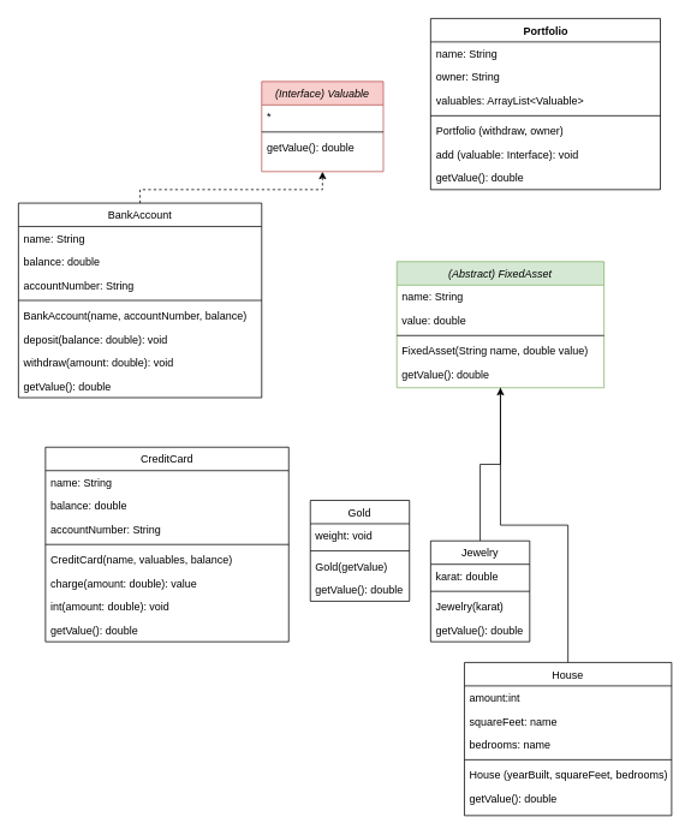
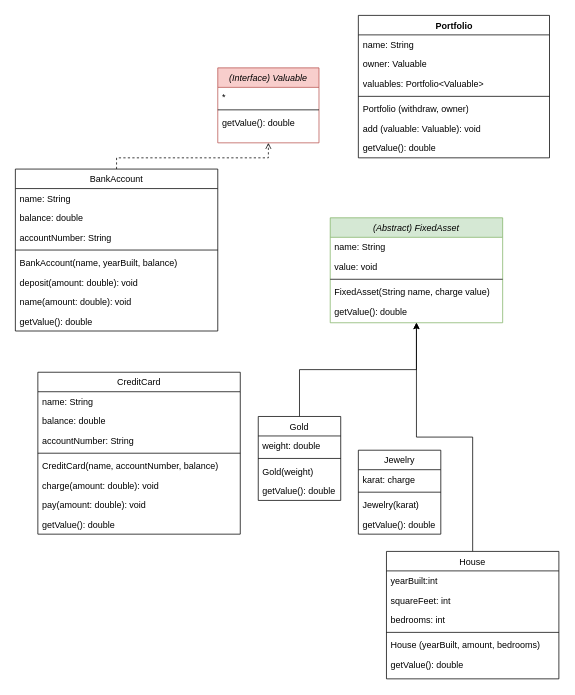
- <mxCell id="24" value="owner: String" style="text;strokeColor=none;fillColor=none;align=left;verticalAlign=top;spacingLeft=4;spacingRight=4;overflow=hidden;rotatable=0;points=[[0,0.5],[1,0.5]];portConstraint=eastwest;whiteSpace=wrap;html=1;" parent="22" vertex="1"><mxGeometry y="52" width="255" height="26" as="geometry" /></mxCell>
+ <mxCell id="24" value="owner: Valuable" style="text;strokeColor=none;fillColor=none;align=left;verticalAlign=top;spacingLeft=4;spacingRight=4;overflow=hidden;rotatable=0;points=[[0,0.5],[1,0.5]];portConstraint=eastwest;whiteSpace=wrap;html=1;" parent="22" vertex="1"><mxGeometry y="52" width="255" height="26" as="geometry" /></mxCell>
- <mxCell id="25" value="valuables: ArrayList&amp;lt;Valuable&amp;gt;" style="text;strokeColor=none;fillColor=none;align=left;verticalAlign=top;spacingLeft=4;spacingRight=4;overflow=hidden;rotatable=0;points=[[0,0.5],[1,0.5]];portConstraint=eastwest;whiteSpace=wrap;html=1;" parent="22" vertex="1"><mxGeometry y="78" width="255" height="26" as="geometry" /></mxCell>
+ <mxCell id="25" value="valuables: Portfolio&amp;lt;Valuable&amp;gt;" style="text;strokeColor=none;fillColor=none;align=left;verticalAlign=top;spacingLeft=4;spacingRight=4;overflow=hidden;rotatable=0;points=[[0,0.5],[1,0.5]];portConstraint=eastwest;whiteSpace=wrap;html=1;" parent="22" vertex="1"><mxGeometry y="78" width="255" height="26" as="geometry" /></mxCell>
- <mxCell id="28" value="add (valuable: Interface): void" style="text;strokeColor=none;fillColor=none;align=left;verticalAlign=top;spacingLeft=4;spacingRight=4;overflow=hidden;rotatable=0;points=[[0,0.5],[1,0.5]];portConstraint=eastwest;whiteSpace=wrap;html=1;" parent="22" vertex="1"><mxGeometry y="138" width="255" height="26" as="geometry" /></mxCell>
+ <mxCell id="28" value="add (valuable: Valuable): void" style="text;strokeColor=none;fillColor=none;align=left;verticalAlign=top;spacingLeft=4;spacingRight=4;overflow=hidden;rotatable=0;points=[[0,0.5],[1,0.5]];portConstraint=eastwest;whiteSpace=wrap;html=1;" parent="22" vertex="1"><mxGeometry y="138" width="255" height="26" as="geometry" /></mxCell>
- <mxCell id="36" style="edgeStyle=orthogonalEdgeStyle;rounded=0;orthogonalLoop=1;jettySize=auto;html=1;exitX=0.5;exitY=0;exitDx=0;exitDy=0;entryX=0.5;entryY=1;entryDx=0;entryDy=0;dashed=1;" edge="1" parent="1" source="37" target="46"><mxGeometry relative="1" as="geometry"><Array as="points"><mxPoint x="155" y="210" /><mxPoint x="358" y="210" /></Array></mxGeometry></mxCell>
+ <mxCell id="36" style="edgeStyle=orthogonalEdgeStyle;rounded=0;orthogonalLoop=1;jettySize=auto;html=1;exitX=0.5;exitY=0;exitDx=0;exitDy=0;entryX=0.5;entryY=1;entryDx=0;entryDy=0;dashed=1;endArrow=open;" edge="1" parent="1" source="37" target="46"><mxGeometry relative="1" as="geometry"><Array as="points"><mxPoint x="155" y="210" /><mxPoint x="358" y="210" /></Array></mxGeometry></mxCell>
- <mxCell id="42" value="BankAccount(name, accountNumber, balance)" style="text;align=left;verticalAlign=top;spacingLeft=4;spacingRight=4;overflow=hidden;rotatable=0;points=[[0,0.5],[1,0.5]];portConstraint=eastwest;" parent="37" vertex="1"><mxGeometry y="112" width="270" height="26" as="geometry" /></mxCell>
+ <mxCell id="42" value="BankAccount(name, yearBuilt, balance)" style="text;align=left;verticalAlign=top;spacingLeft=4;spacingRight=4;overflow=hidden;rotatable=0;points=[[0,0.5],[1,0.5]];portConstraint=eastwest;" parent="37" vertex="1"><mxGeometry y="112" width="270" height="26" as="geometry" /></mxCell>
- <mxCell id="4" value="value: double&#10;" style="text;align=left;verticalAlign=top;spacingLeft=4;spacingRight=4;overflow=hidden;rotatable=0;points=[[0,0.5],[1,0.5]];portConstraint=eastwest;rounded=0;shadow=0;html=0;" parent="2" vertex="1"><mxGeometry y="52" width="230" height="26" as="geometry" /></mxCell>
+ <mxCell id="4" value="value: void&#10;" style="text;align=left;verticalAlign=top;spacingLeft=4;spacingRight=4;overflow=hidden;rotatable=0;points=[[0,0.5],[1,0.5]];portConstraint=eastwest;rounded=0;shadow=0;html=0;" parent="2" vertex="1"><mxGeometry y="52" width="230" height="26" as="geometry" /></mxCell>
- <mxCell id="43" value="deposit(balance: double): void" style="text;align=left;verticalAlign=top;spacingLeft=4;spacingRight=4;overflow=hidden;rotatable=0;points=[[0,0.5],[1,0.5]];portConstraint=eastwest;" parent="37" vertex="1"><mxGeometry y="138" width="270" height="26" as="geometry" /></mxCell>
+ <mxCell id="43" value="deposit(amount: double): void" style="text;align=left;verticalAlign=top;spacingLeft=4;spacingRight=4;overflow=hidden;rotatable=0;points=[[0,0.5],[1,0.5]];portConstraint=eastwest;" parent="37" vertex="1"><mxGeometry y="138" width="270" height="26" as="geometry" /></mxCell>
- <mxCell id="6" value="FixedAsset(String name, double value)" style="text;align=left;verticalAlign=top;spacingLeft=4;spacingRight=4;overflow=hidden;rotatable=0;points=[[0,0.5],[1,0.5]];portConstraint=eastwest;" parent="2" vertex="1"><mxGeometry y="86" width="230" height="26" as="geometry" /></mxCell>
+ <mxCell id="6" value="FixedAsset(String name, charge value)" style="text;align=left;verticalAlign=top;spacingLeft=4;spacingRight=4;overflow=hidden;rotatable=0;points=[[0,0.5],[1,0.5]];portConstraint=eastwest;" parent="2" vertex="1"><mxGeometry y="86" width="230" height="26" as="geometry" /></mxCell>
- <mxCell id="44" value="withdraw(amount: double): void" style="text;align=left;verticalAlign=top;spacingLeft=4;spacingRight=4;overflow=hidden;rotatable=0;points=[[0,0.5],[1,0.5]];portConstraint=eastwest;" parent="37" vertex="1"><mxGeometry y="164" width="270" height="26" as="geometry" /></mxCell>
+ <mxCell id="44" value="name(amount: double): void" style="text;align=left;verticalAlign=top;spacingLeft=4;spacingRight=4;overflow=hidden;rotatable=0;points=[[0,0.5],[1,0.5]];portConstraint=eastwest;" parent="37" vertex="1"><mxGeometry y="164" width="270" height="26" as="geometry" /></mxCell>
+ <mxCell id="8" style="edgeStyle=orthogonalEdgeStyle;rounded=0;orthogonalLoop=1;jettySize=auto;html=1;exitX=0.5;exitY=0;exitDx=0;exitDy=0;entryX=0.5;entryY=1;entryDx=0;entryDy=0;" parent="1" source="9" target="2" edge="1"><mxGeometry relative="1" as="geometry" /></mxCell>
- <mxCell id="14" style="edgeStyle=orthogonalEdgeStyle;rounded=0;orthogonalLoop=1;jettySize=auto;html=1;exitX=0.5;exitY=0;exitDx=0;exitDy=0;entryX=0.5;entryY=1;entryDx=0;entryDy=0;endArrow=none;" parent="1" source="15" target="2" edge="1"><mxGeometry relative="1" as="geometry" /></mxCell>
+ <mxCell id="14" style="edgeStyle=orthogonalEdgeStyle;rounded=0;orthogonalLoop=1;jettySize=auto;html=1;exitX=0.5;exitY=0;exitDx=0;exitDy=0;entryX=0.5;entryY=1;entryDx=0;entryDy=0;" parent="1" source="15" target="2" edge="1"><mxGeometry relative="1" as="geometry" /></mxCell>
- <mxCell id="30" style="edgeStyle=orthogonalEdgeStyle;rounded=0;orthogonalLoop=1;jettySize=auto;html=1;exitX=0.5;exitY=0;exitDx=0;exitDy=0;entryX=0.5;entryY=1;entryDx=0;entryDy=0;" parent="1" source="31" target="2" edge="1"><mxGeometry relative="1" as="geometry" /></mxCell>
- <mxCell id="10" value="weight: void" style="text;align=left;verticalAlign=top;spacingLeft=4;spacingRight=4;overflow=hidden;rotatable=0;points=[[0,0.5],[1,0.5]];portConstraint=eastwest;" parent="9" vertex="1"><mxGeometry y="26" width="110" height="26" as="geometry" /></mxCell>
+ <mxCell id="10" value="weight: double" style="text;align=left;verticalAlign=top;spacingLeft=4;spacingRight=4;overflow=hidden;rotatable=0;points=[[0,0.5],[1,0.5]];portConstraint=eastwest;" parent="9" vertex="1"><mxGeometry y="26" width="110" height="26" as="geometry" /></mxCell>
- <mxCell id="55" value="CreditCard(name, valuables, balance)" style="text;align=left;verticalAlign=top;spacingLeft=4;spacingRight=4;overflow=hidden;rotatable=0;points=[[0,0.5],[1,0.5]];portConstraint=eastwest;" vertex="1" parent="50"><mxGeometry y="112" width="270" height="26" as="geometry" /></mxCell>
+ <mxCell id="55" value="CreditCard(name, accountNumber, balance)" style="text;align=left;verticalAlign=top;spacingLeft=4;spacingRight=4;overflow=hidden;rotatable=0;points=[[0,0.5],[1,0.5]];portConstraint=eastwest;" vertex="1" parent="50"><mxGeometry y="112" width="270" height="26" as="geometry" /></mxCell>
- <mxCell id="12" value="Gold(getValue)" style="text;align=left;verticalAlign=top;spacingLeft=4;spacingRight=4;overflow=hidden;rotatable=0;points=[[0,0.5],[1,0.5]];portConstraint=eastwest;" parent="9" vertex="1"><mxGeometry y="60" width="110" height="26" as="geometry" /></mxCell>
+ <mxCell id="12" value="Gold(weight)" style="text;align=left;verticalAlign=top;spacingLeft=4;spacingRight=4;overflow=hidden;rotatable=0;points=[[0,0.5],[1,0.5]];portConstraint=eastwest;" parent="9" vertex="1"><mxGeometry y="60" width="110" height="26" as="geometry" /></mxCell>
- <mxCell id="32" value="karat: double" style="text;align=left;verticalAlign=top;spacingLeft=4;spacingRight=4;overflow=hidden;rotatable=0;points=[[0,0.5],[1,0.5]];portConstraint=eastwest;" parent="31" vertex="1"><mxGeometry y="26" width="110" height="26" as="geometry" /></mxCell>
+ <mxCell id="32" value="karat: charge" style="text;align=left;verticalAlign=top;spacingLeft=4;spacingRight=4;overflow=hidden;rotatable=0;points=[[0,0.5],[1,0.5]];portConstraint=eastwest;" parent="31" vertex="1"><mxGeometry y="26" width="110" height="26" as="geometry" /></mxCell>
- <mxCell id="56" value="charge(amount: double): value" style="text;align=left;verticalAlign=top;spacingLeft=4;spacingRight=4;overflow=hidden;rotatable=0;points=[[0,0.5],[1,0.5]];portConstraint=eastwest;" vertex="1" parent="50"><mxGeometry y="138" width="270" height="26" as="geometry" /></mxCell>
+ <mxCell id="56" value="charge(amount: double): void" style="text;align=left;verticalAlign=top;spacingLeft=4;spacingRight=4;overflow=hidden;rotatable=0;points=[[0,0.5],[1,0.5]];portConstraint=eastwest;" vertex="1" parent="50"><mxGeometry y="138" width="270" height="26" as="geometry" /></mxCell>
- <mxCell id="57" value="int(amount: double): void" style="text;align=left;verticalAlign=top;spacingLeft=4;spacingRight=4;overflow=hidden;rotatable=0;points=[[0,0.5],[1,0.5]];portConstraint=eastwest;" vertex="1" parent="50"><mxGeometry y="164" width="270" height="26" as="geometry" /></mxCell>
+ <mxCell id="57" value="pay(amount: double): void" style="text;align=left;verticalAlign=top;spacingLeft=4;spacingRight=4;overflow=hidden;rotatable=0;points=[[0,0.5],[1,0.5]];portConstraint=eastwest;" vertex="1" parent="50"><mxGeometry y="164" width="270" height="26" as="geometry" /></mxCell>
- <mxCell id="16" value="amount:int" style="text;align=left;verticalAlign=top;spacingLeft=4;spacingRight=4;overflow=hidden;rotatable=0;points=[[0,0.5],[1,0.5]];portConstraint=eastwest;" parent="15" vertex="1"><mxGeometry y="26" width="230" height="26" as="geometry" /></mxCell>
+ <mxCell id="16" value="yearBuilt:int" style="text;align=left;verticalAlign=top;spacingLeft=4;spacingRight=4;overflow=hidden;rotatable=0;points=[[0,0.5],[1,0.5]];portConstraint=eastwest;" parent="15" vertex="1"><mxGeometry y="26" width="230" height="26" as="geometry" /></mxCell>
- <mxCell id="17" value="squareFeet: name" style="text;align=left;verticalAlign=top;spacingLeft=4;spacingRight=4;overflow=hidden;rotatable=0;points=[[0,0.5],[1,0.5]];portConstraint=eastwest;rounded=0;shadow=0;html=0;" parent="15" vertex="1"><mxGeometry y="52" width="230" height="26" as="geometry" /></mxCell>
+ <mxCell id="17" value="squareFeet: int" style="text;align=left;verticalAlign=top;spacingLeft=4;spacingRight=4;overflow=hidden;rotatable=0;points=[[0,0.5],[1,0.5]];portConstraint=eastwest;rounded=0;shadow=0;html=0;" parent="15" vertex="1"><mxGeometry y="52" width="230" height="26" as="geometry" /></mxCell>
- <mxCell id="18" value="bedrooms: name" style="text;align=left;verticalAlign=top;spacingLeft=4;spacingRight=4;overflow=hidden;rotatable=0;points=[[0,0.5],[1,0.5]];portConstraint=eastwest;rounded=0;shadow=0;html=0;" parent="15" vertex="1"><mxGeometry y="78" width="230" height="26" as="geometry" /></mxCell>
+ <mxCell id="18" value="bedrooms: int" style="text;align=left;verticalAlign=top;spacingLeft=4;spacingRight=4;overflow=hidden;rotatable=0;points=[[0,0.5],[1,0.5]];portConstraint=eastwest;rounded=0;shadow=0;html=0;" parent="15" vertex="1"><mxGeometry y="78" width="230" height="26" as="geometry" /></mxCell>
- <mxCell id="20" value="House (yearBuilt, squareFeet, bedrooms)" style="text;align=left;verticalAlign=top;spacingLeft=4;spacingRight=4;overflow=hidden;rotatable=0;points=[[0,0.5],[1,0.5]];portConstraint=eastwest;" parent="15" vertex="1"><mxGeometry y="112" width="230" height="26" as="geometry" /></mxCell>
+ <mxCell id="20" value="House (yearBuilt, amount, bedrooms)" style="text;align=left;verticalAlign=top;spacingLeft=4;spacingRight=4;overflow=hidden;rotatable=0;points=[[0,0.5],[1,0.5]];portConstraint=eastwest;" parent="15" vertex="1"><mxGeometry y="112" width="230" height="26" as="geometry" /></mxCell>
